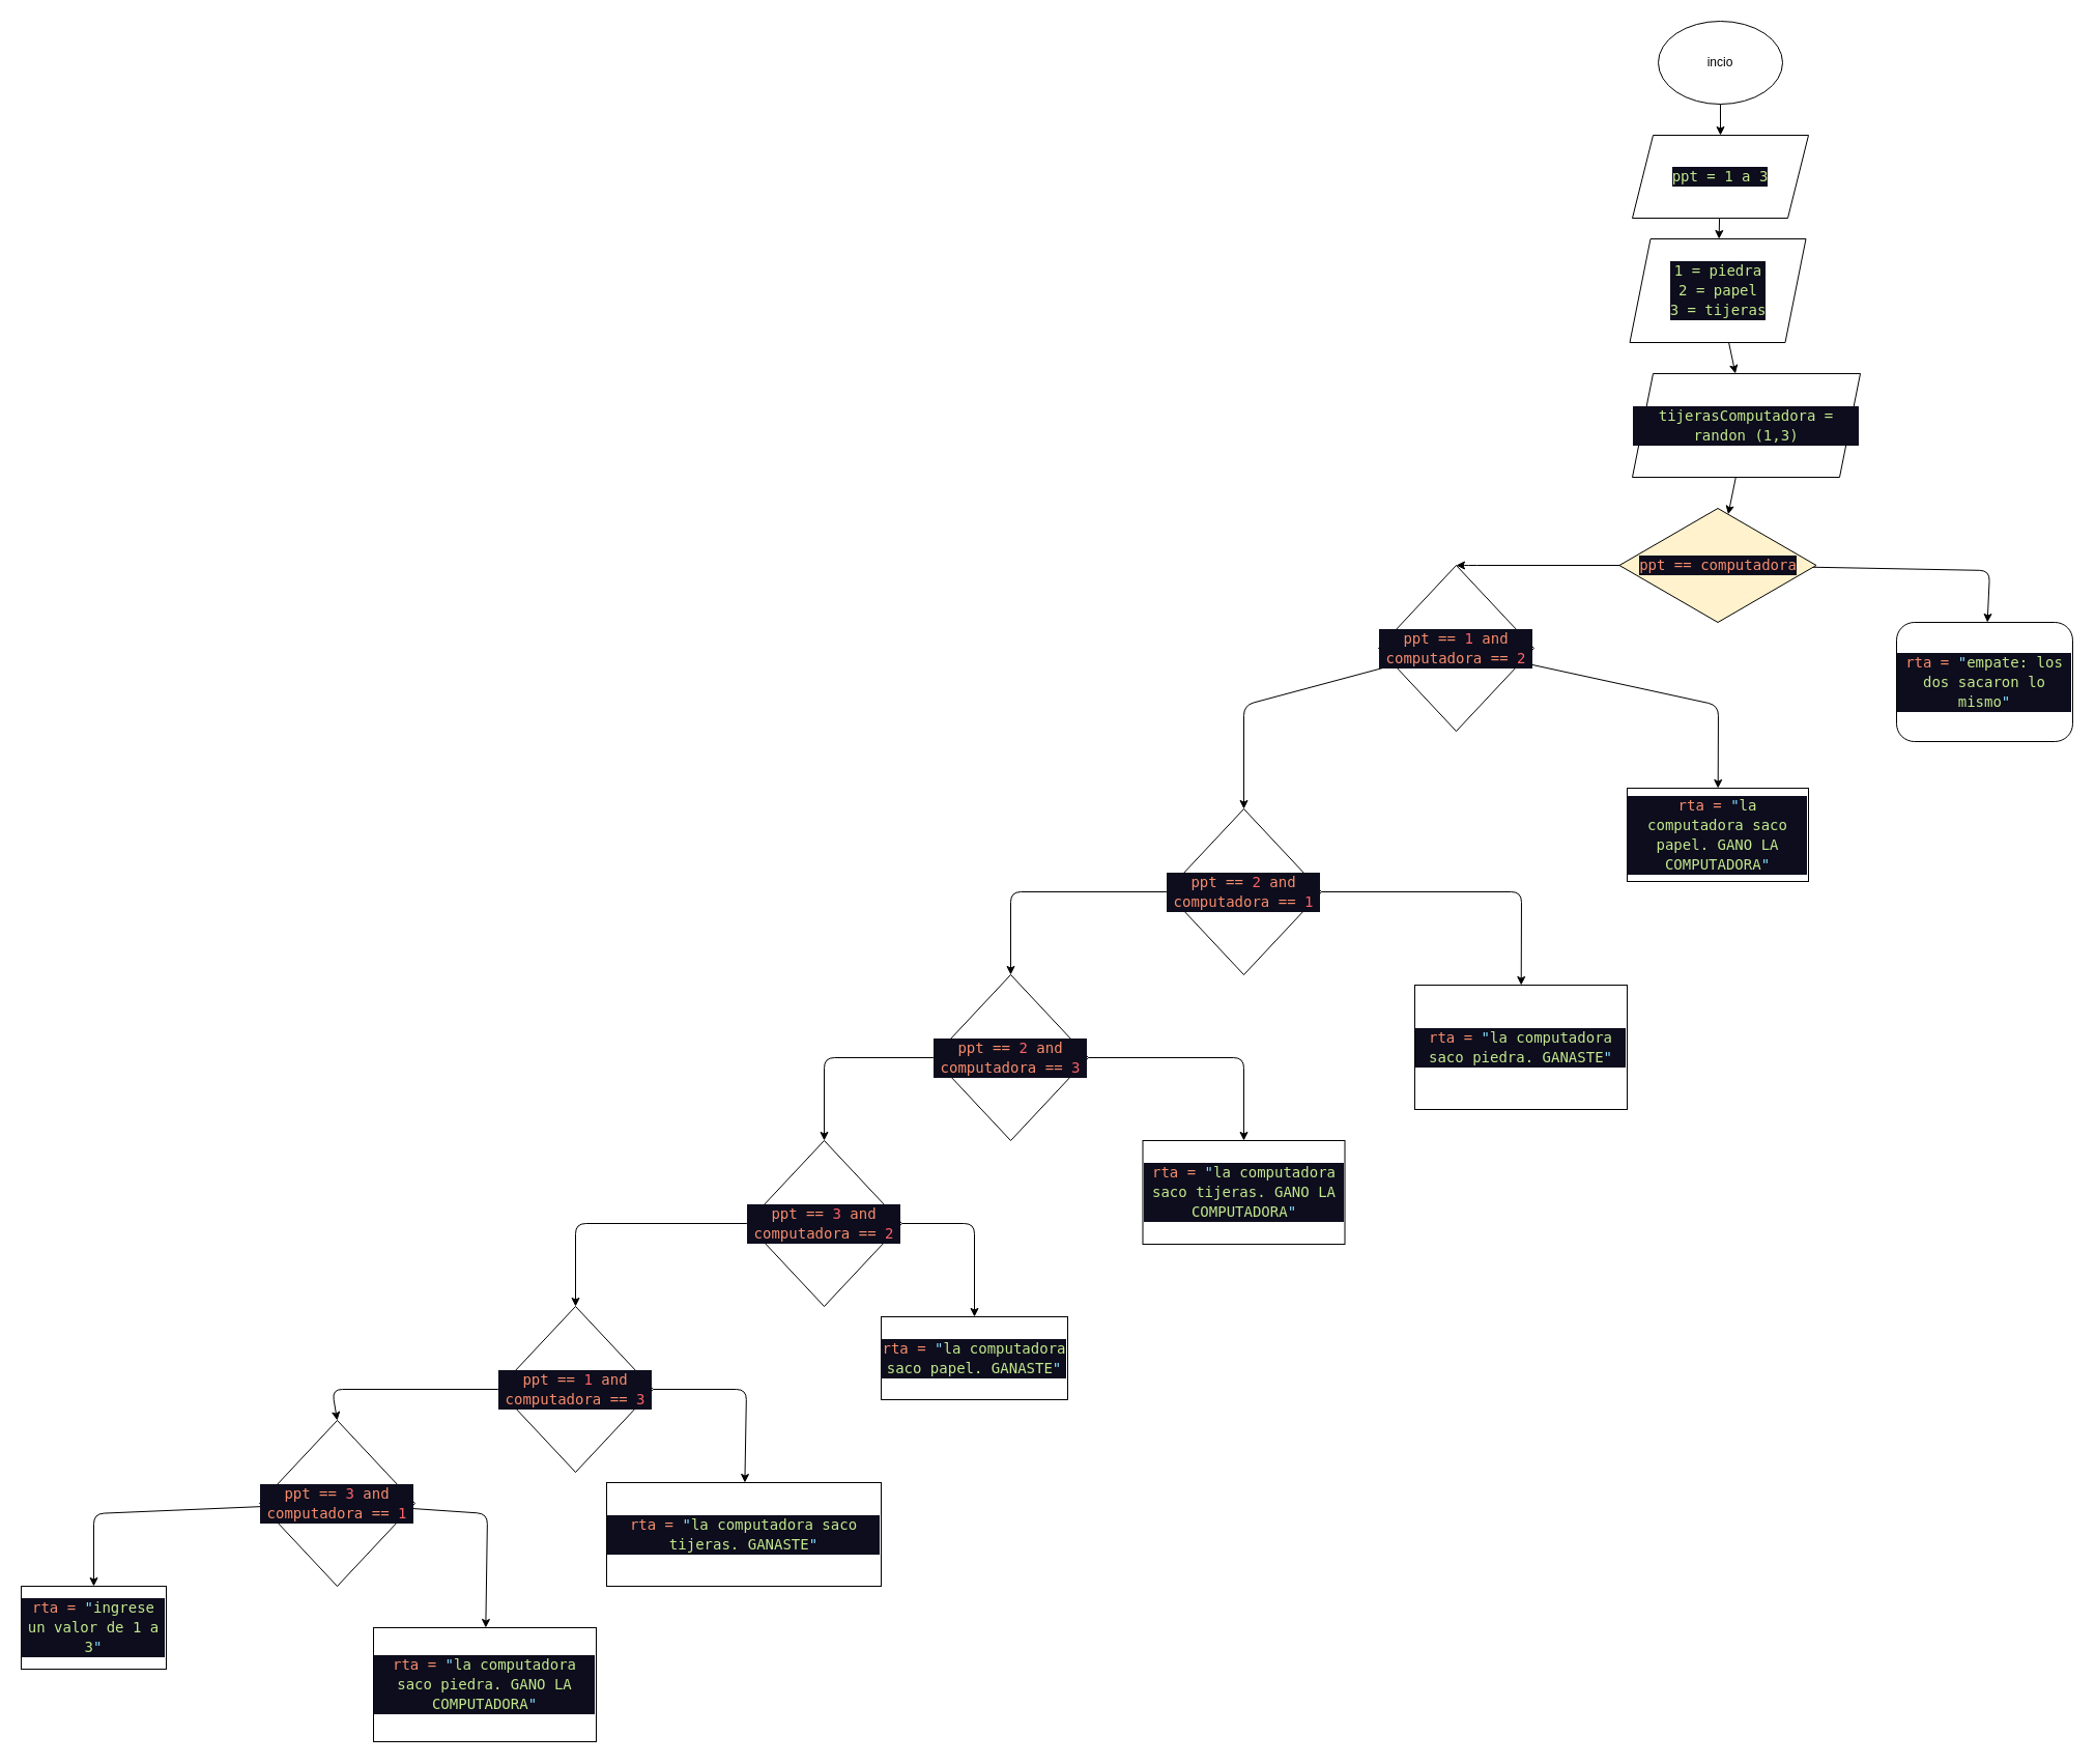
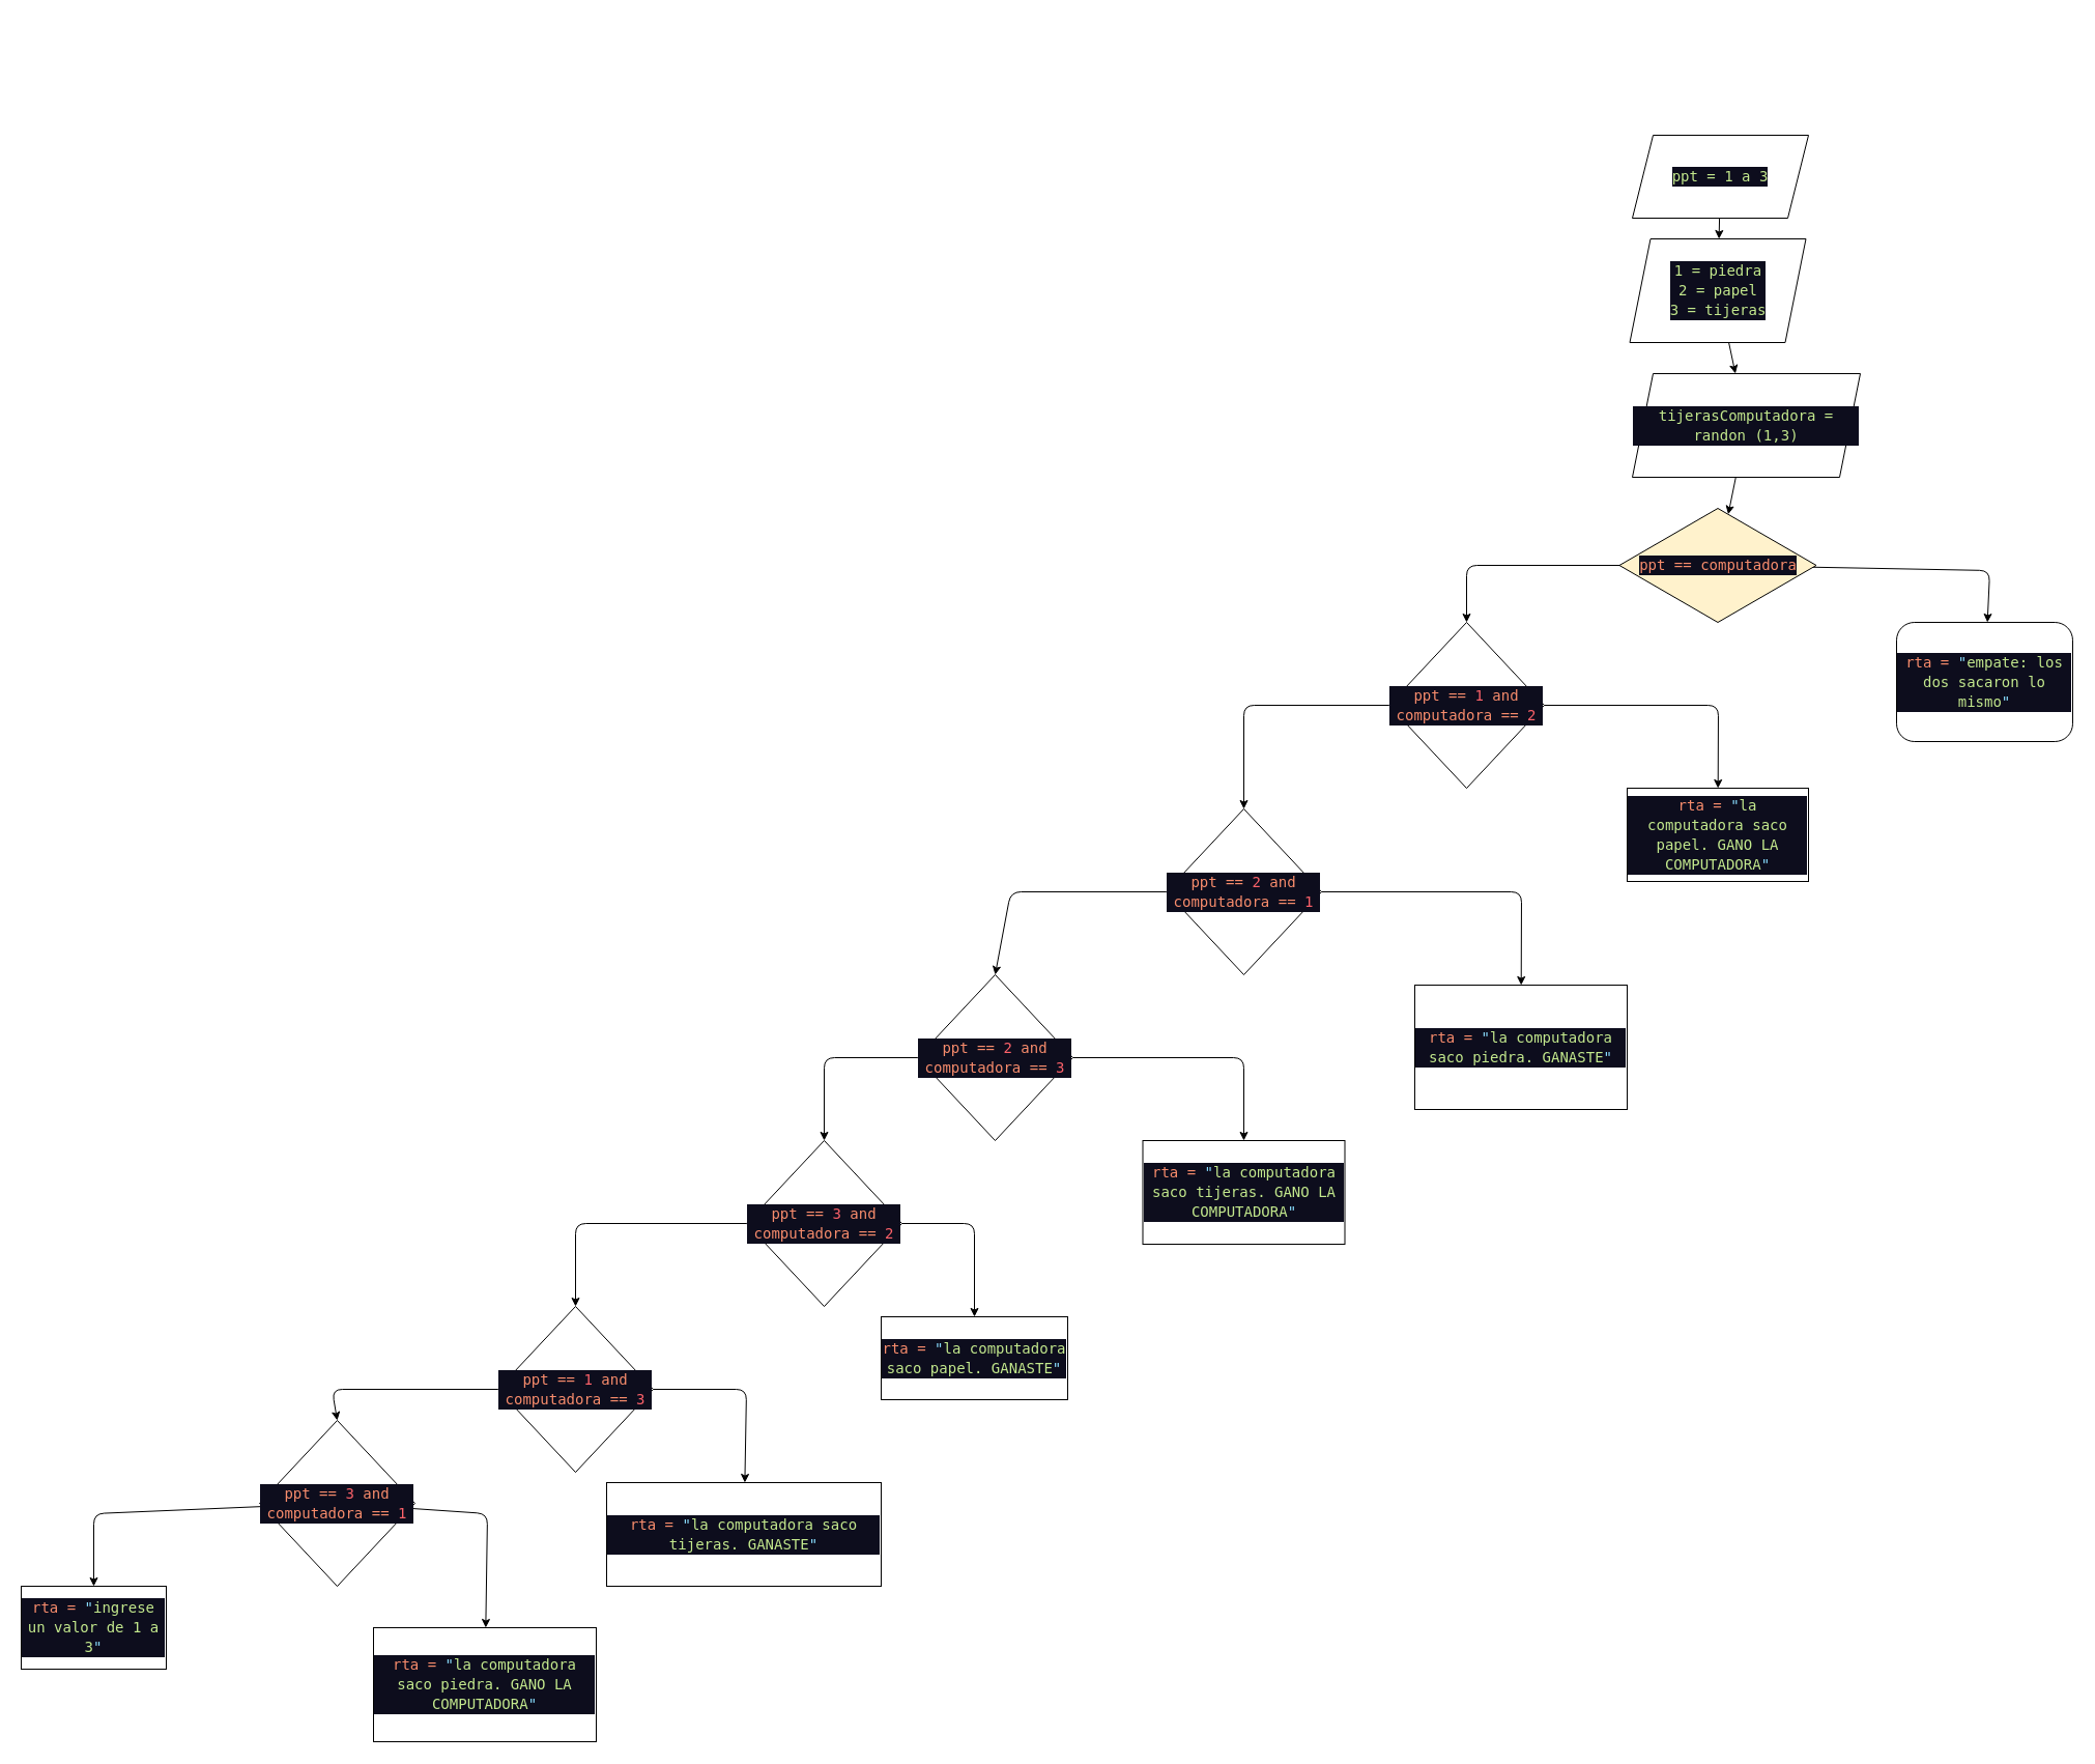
- <mxCell id="3" value="incio" style="ellipse;whiteSpace=wrap;html=1;" vertex="1" parent="1"><mxGeometry x="1600" y="20" width="120" height="80" as="geometry" /></mxCell>
- <mxCell id="2" value="" style="edgeStyle=none;html=1;" edge="1" parent="1" source="3" target="9"><mxGeometry relative="1" as="geometry" /></mxCell>
- <mxCell id="16" value="&lt;div style=&quot;color: rgb(255, 255, 255); background-color: rgb(13, 13, 29); font-family: &amp;quot;Droid Sans Mono&amp;quot;, &amp;quot;monospace&amp;quot;, monospace; font-weight: normal; font-size: 14px; line-height: 19px;&quot;&gt;&lt;div&gt;&lt;span style=&quot;color: #f78c6c;&quot;&gt;ppt == &lt;/span&gt;&lt;span style=&quot;color: #fc626a;&quot;&gt;1&lt;/span&gt;&lt;span style=&quot;color: #f78c6c;&quot;&gt; and computadora == &lt;/span&gt;&lt;span style=&quot;color: #fc626a;&quot;&gt;2&lt;/span&gt;&lt;/div&gt;&lt;/div&gt;" style="rhombus;whiteSpace=wrap;html=1;" vertex="1" parent="1"><mxGeometry x="1330" y="545" width="150" height="160" as="geometry" /></mxCell>
+ <mxCell id="16" value="&lt;div style=&quot;color: rgb(255, 255, 255); background-color: rgb(13, 13, 29); font-family: &amp;quot;Droid Sans Mono&amp;quot;, &amp;quot;monospace&amp;quot;, monospace; font-weight: normal; font-size: 14px; line-height: 19px;&quot;&gt;&lt;div&gt;&lt;span style=&quot;color: #f78c6c;&quot;&gt;ppt == &lt;/span&gt;&lt;span style=&quot;color: #fc626a;&quot;&gt;1&lt;/span&gt;&lt;span style=&quot;color: #f78c6c;&quot;&gt; and computadora == &lt;/span&gt;&lt;span style=&quot;color: #fc626a;&quot;&gt;2&lt;/span&gt;&lt;/div&gt;&lt;/div&gt;" style="rhombus;whiteSpace=wrap;html=1;" vertex="1" parent="1"><mxGeometry x="1340" y="600" width="150" height="160" as="geometry" /></mxCell>
- <mxCell id="24" value="&lt;div style=&quot;color: rgb(255, 255, 255); background-color: rgb(13, 13, 29); font-family: &amp;quot;Droid Sans Mono&amp;quot;, &amp;quot;monospace&amp;quot;, monospace; font-weight: normal; font-size: 14px; line-height: 19px;&quot;&gt;&lt;div style=&quot;line-height: 19px;&quot;&gt;&lt;div style=&quot;line-height: 19px;&quot;&gt;&lt;span style=&quot;color: #f78c6c;&quot;&gt;ppt == &lt;/span&gt;&lt;span style=&quot;color: #fc626a;&quot;&gt;2&lt;/span&gt;&lt;span style=&quot;color: #f78c6c;&quot;&gt; and computadora == &lt;/span&gt;&lt;span style=&quot;color: #fc626a;&quot;&gt;3&lt;/span&gt;&lt;/div&gt;&lt;/div&gt;&lt;/div&gt;" style="rhombus;whiteSpace=wrap;html=1;" vertex="1" parent="1"><mxGeometry x="900" y="940" width="150" height="160" as="geometry" /></mxCell>
+ <mxCell id="24" value="&lt;div style=&quot;color: rgb(255, 255, 255); background-color: rgb(13, 13, 29); font-family: &amp;quot;Droid Sans Mono&amp;quot;, &amp;quot;monospace&amp;quot;, monospace; font-weight: normal; font-size: 14px; line-height: 19px;&quot;&gt;&lt;div style=&quot;line-height: 19px;&quot;&gt;&lt;div style=&quot;line-height: 19px;&quot;&gt;&lt;span style=&quot;color: #f78c6c;&quot;&gt;ppt == &lt;/span&gt;&lt;span style=&quot;color: #fc626a;&quot;&gt;2&lt;/span&gt;&lt;span style=&quot;color: #f78c6c;&quot;&gt; and computadora == &lt;/span&gt;&lt;span style=&quot;color: #fc626a;&quot;&gt;3&lt;/span&gt;&lt;/div&gt;&lt;/div&gt;&lt;/div&gt;" style="rhombus;whiteSpace=wrap;html=1;" vertex="1" parent="1"><mxGeometry x="885" y="940" width="150" height="160" as="geometry" /></mxCell>
